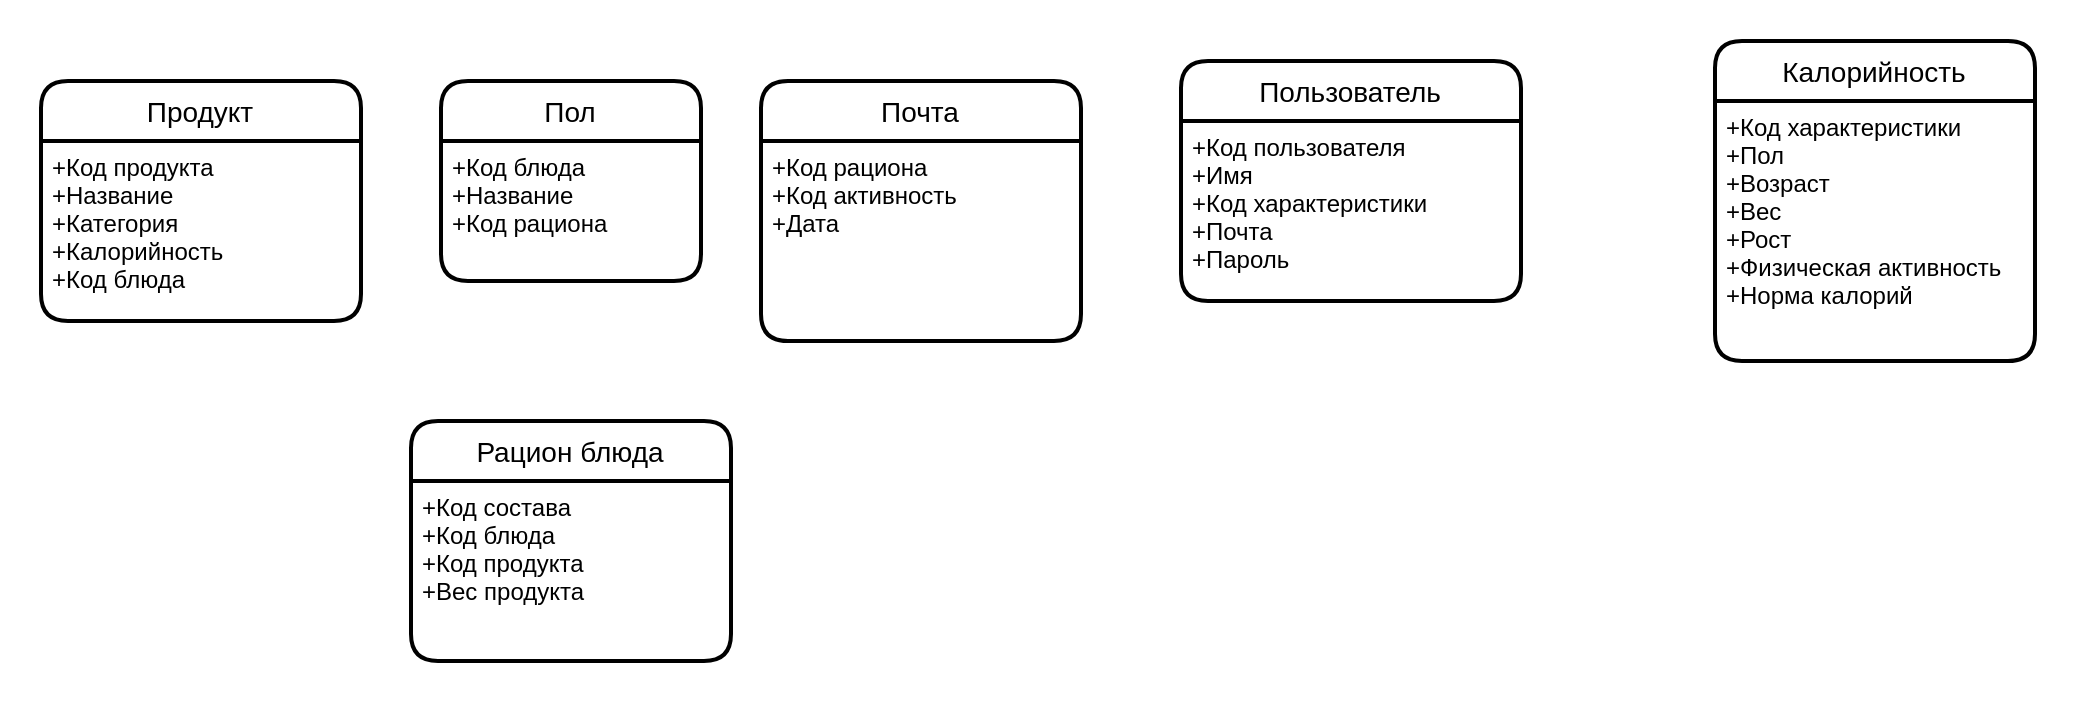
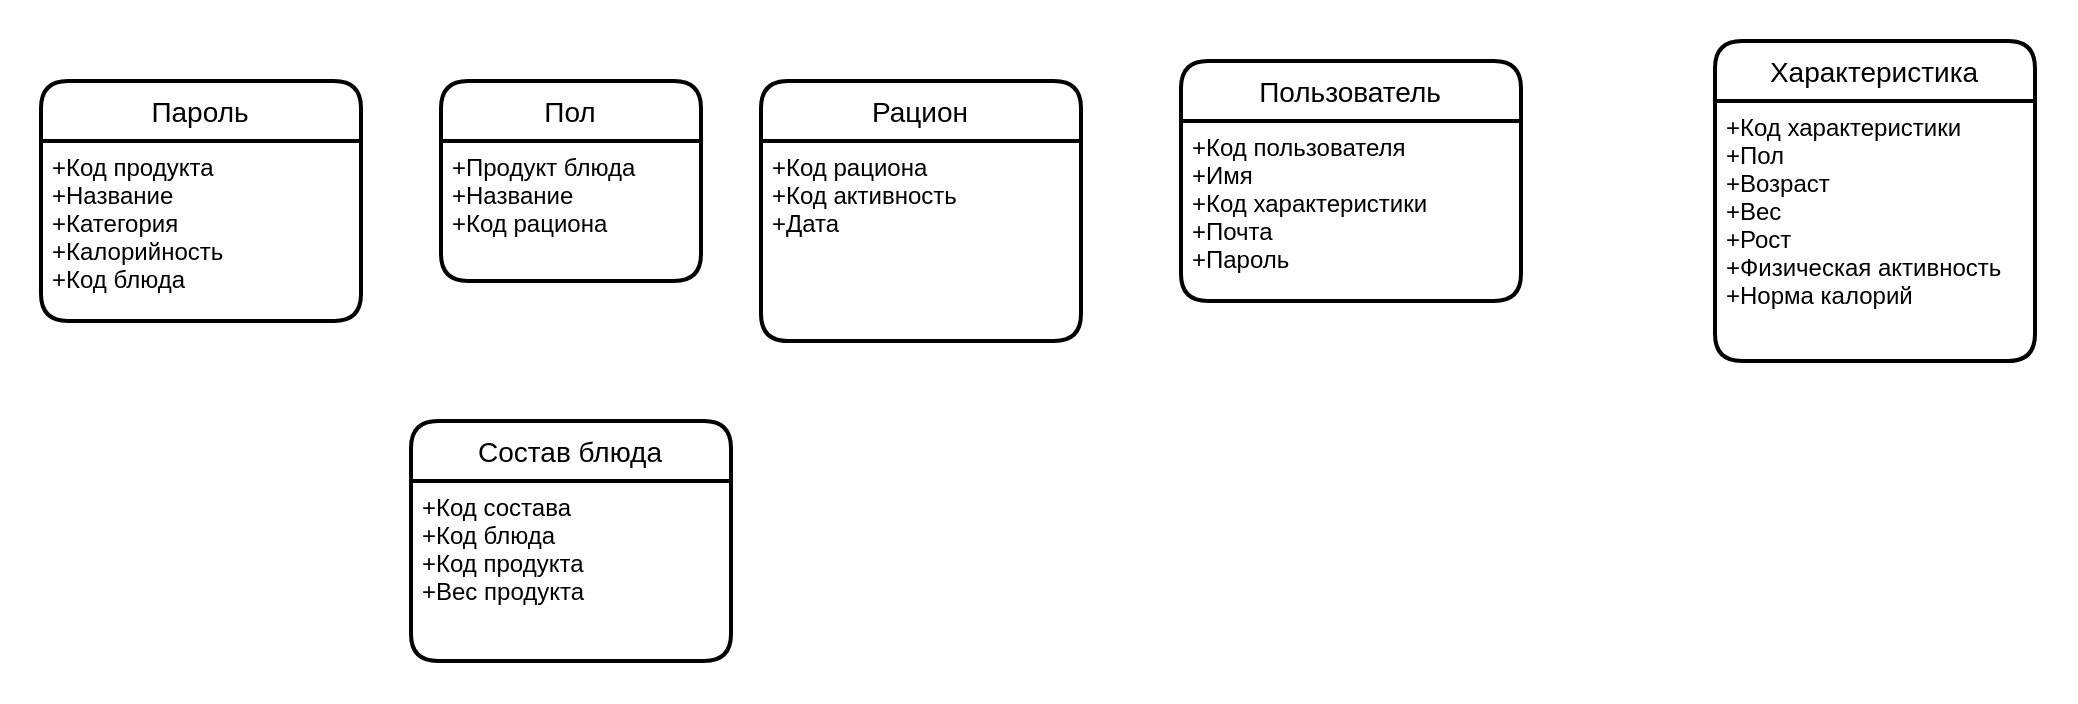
- <mxCell id="8" value="Калорийность" style="swimlane;childLayout=stackLayout;horizontal=1;startSize=30;horizontalStack=0;rounded=1;fontSize=14;fontStyle=0;strokeWidth=2;resizeParent=0;resizeLast=1;shadow=0;dashed=0;align=center;" parent="1" vertex="1"><mxGeometry x="857" y="20" width="160" height="160" as="geometry" /></mxCell>
+ <mxCell id="8" value="Характеристика" style="swimlane;childLayout=stackLayout;horizontal=1;startSize=30;horizontalStack=0;rounded=1;fontSize=14;fontStyle=0;strokeWidth=2;resizeParent=0;resizeLast=1;shadow=0;dashed=0;align=center;" parent="1" vertex="1"><mxGeometry x="857" y="20" width="160" height="160" as="geometry" /></mxCell>
- <mxCell id="2" value="Продукт" style="swimlane;childLayout=stackLayout;horizontal=1;startSize=30;horizontalStack=0;rounded=1;fontSize=14;fontStyle=0;strokeWidth=2;resizeParent=0;resizeLast=1;shadow=0;dashed=0;align=center;" parent="1" vertex="1"><mxGeometry x="20" width="160" height="120" as="geometry" y="40" /></mxCell>
+ <mxCell id="2" value="Пароль" style="swimlane;childLayout=stackLayout;horizontal=1;startSize=30;horizontalStack=0;rounded=1;fontSize=14;fontStyle=0;strokeWidth=2;resizeParent=0;resizeLast=1;shadow=0;dashed=0;align=center;" parent="1" vertex="1"><mxGeometry x="20" width="160" height="120" as="geometry" y="40" /></mxCell>
- <mxCell id="10" value="Почта" style="swimlane;childLayout=stackLayout;horizontal=1;startSize=30;horizontalStack=0;rounded=1;fontSize=14;fontStyle=0;strokeWidth=2;resizeParent=0;resizeLast=1;shadow=0;dashed=0;align=center;" parent="1" vertex="1"><mxGeometry x="380" width="160" height="130" as="geometry" y="40" /></mxCell>
+ <mxCell id="10" value="Рацион" style="swimlane;childLayout=stackLayout;horizontal=1;startSize=30;horizontalStack=0;rounded=1;fontSize=14;fontStyle=0;strokeWidth=2;resizeParent=0;resizeLast=1;shadow=0;dashed=0;align=center;" parent="1" vertex="1"><mxGeometry x="380" width="160" height="130" as="geometry" y="40" /></mxCell>
- <mxCell id="5" value="+Код блюда&#10;+Название&#10;+Код рациона&#10;" style="align=left;strokeColor=none;fillColor=none;spacingLeft=4;fontSize=12;verticalAlign=top;resizable=0;rotatable=0;part=1;" parent="4" vertex="1"><mxGeometry y="30" width="130" height="70" as="geometry" /></mxCell>
+ <mxCell id="5" value="+Продукт блюда&#10;+Название&#10;+Код рациона&#10;" style="align=left;strokeColor=none;fillColor=none;spacingLeft=4;fontSize=12;verticalAlign=top;resizable=0;rotatable=0;part=1;" parent="4" vertex="1"><mxGeometry y="30" width="130" height="70" as="geometry" /></mxCell>
- <mxCell id="12" value="Рацион блюда" style="swimlane;childLayout=stackLayout;horizontal=1;startSize=30;horizontalStack=0;rounded=1;fontSize=14;fontStyle=0;strokeWidth=2;resizeParent=0;resizeLast=1;shadow=0;dashed=0;align=center;" vertex="1" parent="1"><mxGeometry x="205" y="210" width="160" height="120" as="geometry" /></mxCell>
+ <mxCell id="12" value="Состав блюда" style="swimlane;childLayout=stackLayout;horizontal=1;startSize=30;horizontalStack=0;rounded=1;fontSize=14;fontStyle=0;strokeWidth=2;resizeParent=0;resizeLast=1;shadow=0;dashed=0;align=center;" vertex="1" parent="1"><mxGeometry x="205" y="210" width="160" height="120" as="geometry" /></mxCell>
